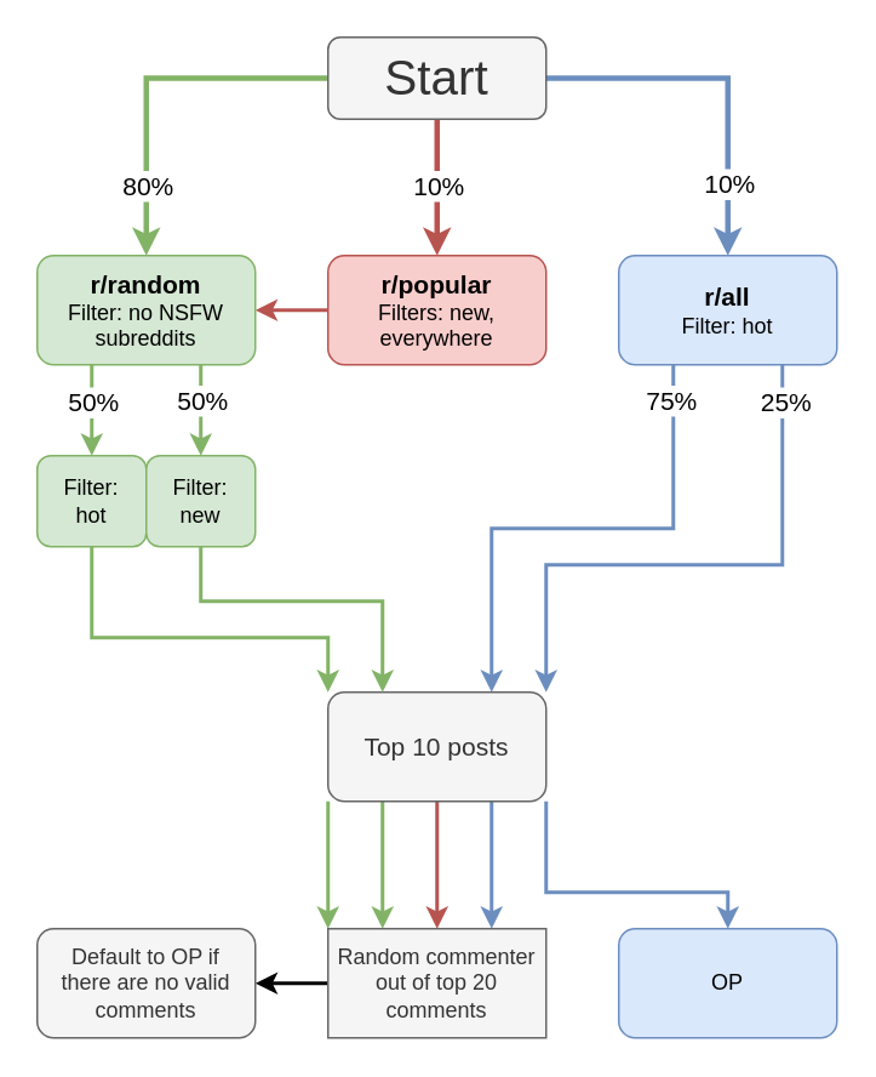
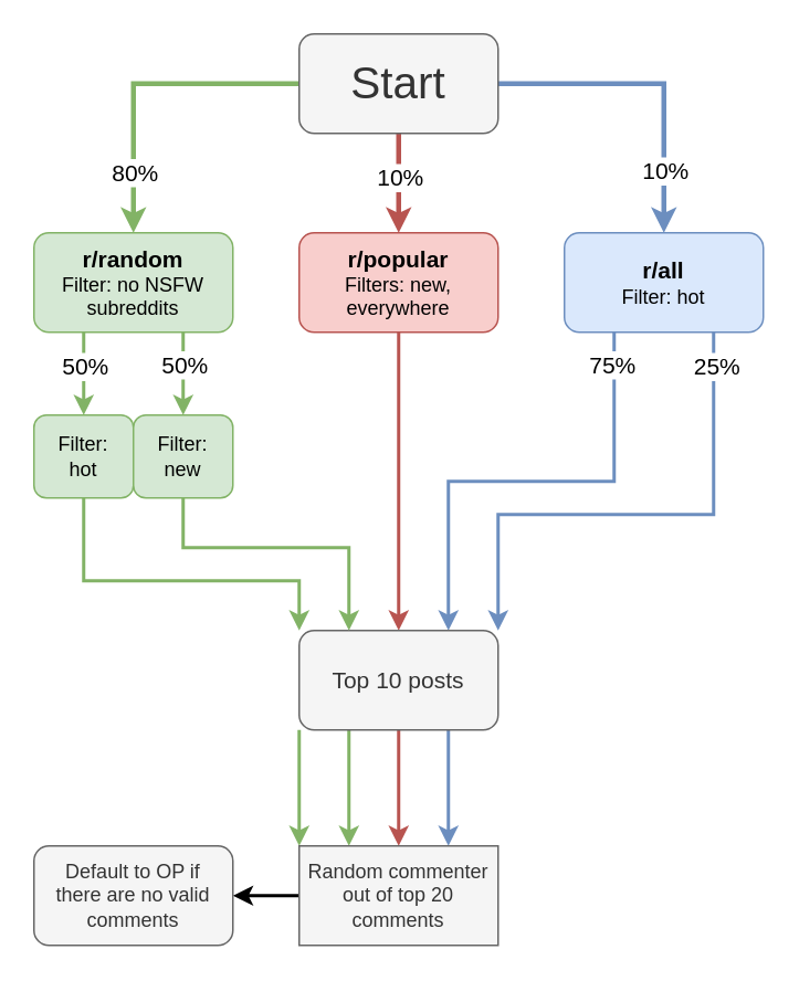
- <mxCell id="8" value="&lt;font style=&quot;font-size: 27px&quot;&gt;Start&lt;/font&gt;" style="rounded=1;whiteSpace=wrap;html=1;fillColor=#f5f5f5;strokeColor=#666666;fontColor=#333333;" parent="1" vertex="1"><mxGeometry x="180" y="20" width="120" height="45" as="geometry" /></mxCell>
+ <mxCell id="8" value="&lt;font style=&quot;font-size: 27px&quot;&gt;Start&lt;/font&gt;" style="rounded=1;whiteSpace=wrap;html=1;fillColor=#f5f5f5;strokeColor=#666666;fontColor=#333333;" parent="1" vertex="1"><mxGeometry x="180" y="20" width="120" height="60" as="geometry" /></mxCell>
- <mxCell id="9" style="edgeStyle=orthogonalEdgeStyle;rounded=0;orthogonalLoop=1;jettySize=auto;html=1;strokeWidth=2;fillColor=#f8cecc;strokeColor=#b85450;" parent="1" source="10" target="15" edge="1"><mxGeometry relative="1" as="geometry" /></mxCell>
+ <mxCell id="9" style="edgeStyle=orthogonalEdgeStyle;rounded=0;orthogonalLoop=1;jettySize=auto;html=1;entryX=0.5;entryY=0;entryDx=0;entryDy=0;strokeWidth=2;fillColor=#f8cecc;strokeColor=#b85450;" parent="1" source="10" target="26" edge="1"><mxGeometry relative="1" as="geometry" /></mxCell>
- <mxCell id="25" style="edgeStyle=orthogonalEdgeStyle;rounded=0;orthogonalLoop=1;jettySize=auto;html=1;exitX=1;exitY=1;exitDx=0;exitDy=0;entryX=0.5;entryY=0;entryDx=0;entryDy=0;strokeWidth=2;fillColor=#dae8fc;strokeColor=#6c8ebf;" parent="1" source="26" target="33" edge="1"><mxGeometry relative="1" as="geometry"><Array as="points"><mxPoint x="300" y="490" /><mxPoint x="400" y="490" /></Array></mxGeometry></mxCell>
- <mxCell id="33" value="OP" style="rounded=1;whiteSpace=wrap;html=1;fillColor=#dae8fc;strokeColor=#6c8ebf;" parent="1" vertex="1"><mxGeometry x="340" y="510" width="120" height="60" as="geometry" /></mxCell>
